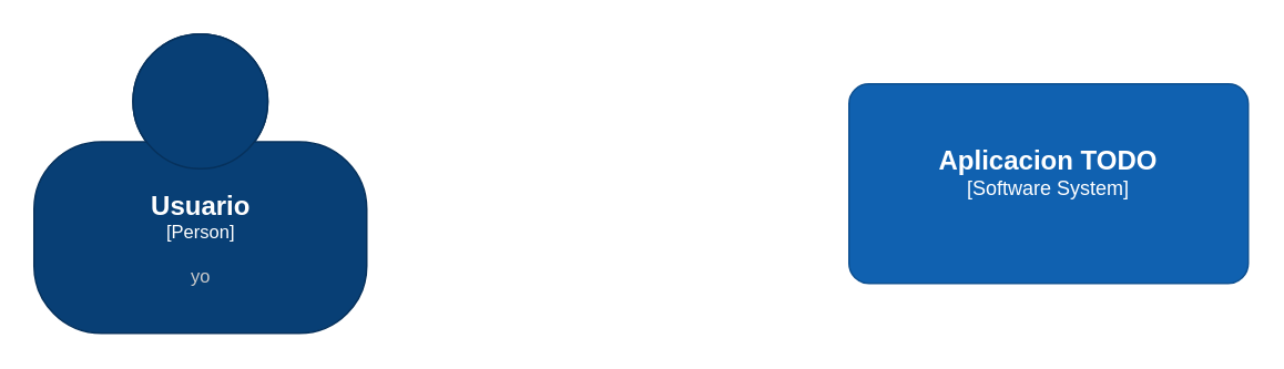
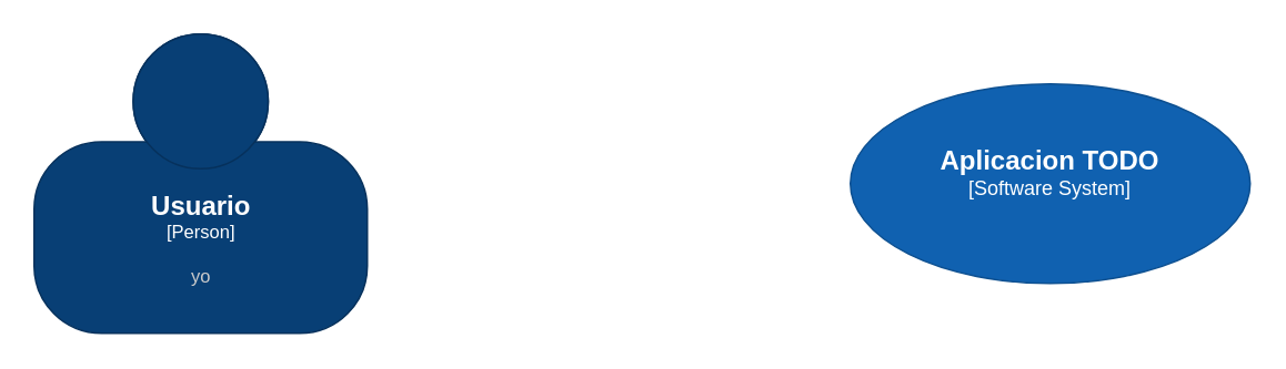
- <mxCell id="3" value="&lt;font style=&quot;font-size: 16px&quot;&gt;&lt;b&gt;Aplicacion TODO&lt;/b&gt;&lt;/font&gt;&lt;div&gt;[Software System]&lt;/div&gt;&lt;br&gt;&lt;div&gt;&lt;font style=&quot;font-size: 11px&quot;&gt;&lt;font color=&quot;#cccccc&quot;&gt;&lt;/font&gt;&lt;/div&gt;" style="rounded=1;whiteSpace=wrap;html=1;labelBackgroundColor=none;fillColor=#1061B0;fontColor=#ffffff;align=center;arcSize=10;strokeColor=#0D5091;metaEdit=1;resizable=0;points=[[0.25,0,0],[0.5,0,0],[0.75,0,0],[1,0.25,0],[1,0.5,0],[1,0.75,0],[0.75,1,0],[0.5,1,0],[0.25,1,0],[0,0.75,0],[0,0.5,0],[0,0.25,0]];" vertex="1" parent="1"><mxGeometry x="510" y="50" width="240" height="120" as="geometry" /></mxCell>
+ <mxCell id="3" value="&lt;font style=&quot;font-size: 16px&quot;&gt;&lt;b&gt;Aplicacion TODO&lt;/b&gt;&lt;/font&gt;&lt;div&gt;[Software System]&lt;/div&gt;&lt;br&gt;&lt;div&gt;&lt;font style=&quot;font-size: 11px&quot;&gt;&lt;font color=&quot;#cccccc&quot;&gt;&lt;/font&gt;&lt;/div&gt;" style="ellipse;whiteSpace=wrap;html=1;labelBackgroundColor=none;fillColor=#1061B0;fontColor=#ffffff;align=center;arcSize=10;strokeColor=#0D5091;metaEdit=1;resizable=0;points=[[0.25,0,0],[0.5,0,0],[0.75,0,0],[1,0.25,0],[1,0.5,0],[1,0.75,0],[0.75,1,0],[0.5,1,0],[0.25,1,0],[0,0.75,0],[0,0.5,0],[0,0.25,0]];" vertex="1" parent="1"><mxGeometry x="510" y="50" width="240" height="120" as="geometry" /></mxCell>
